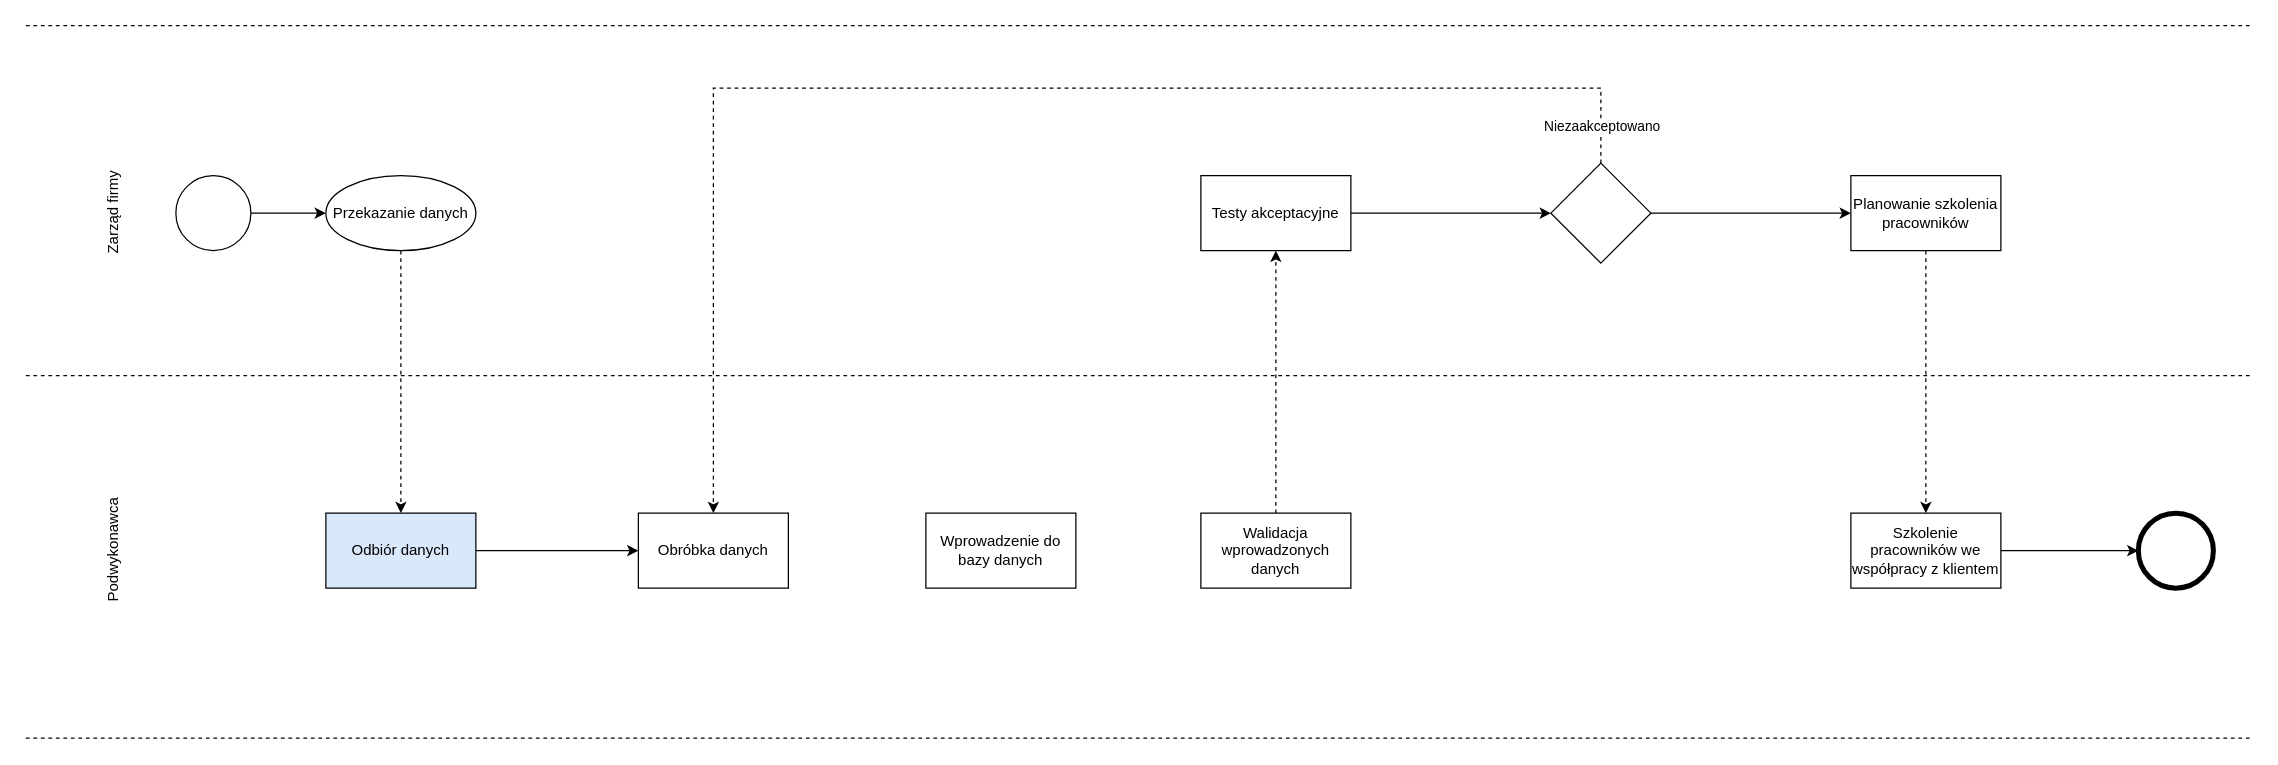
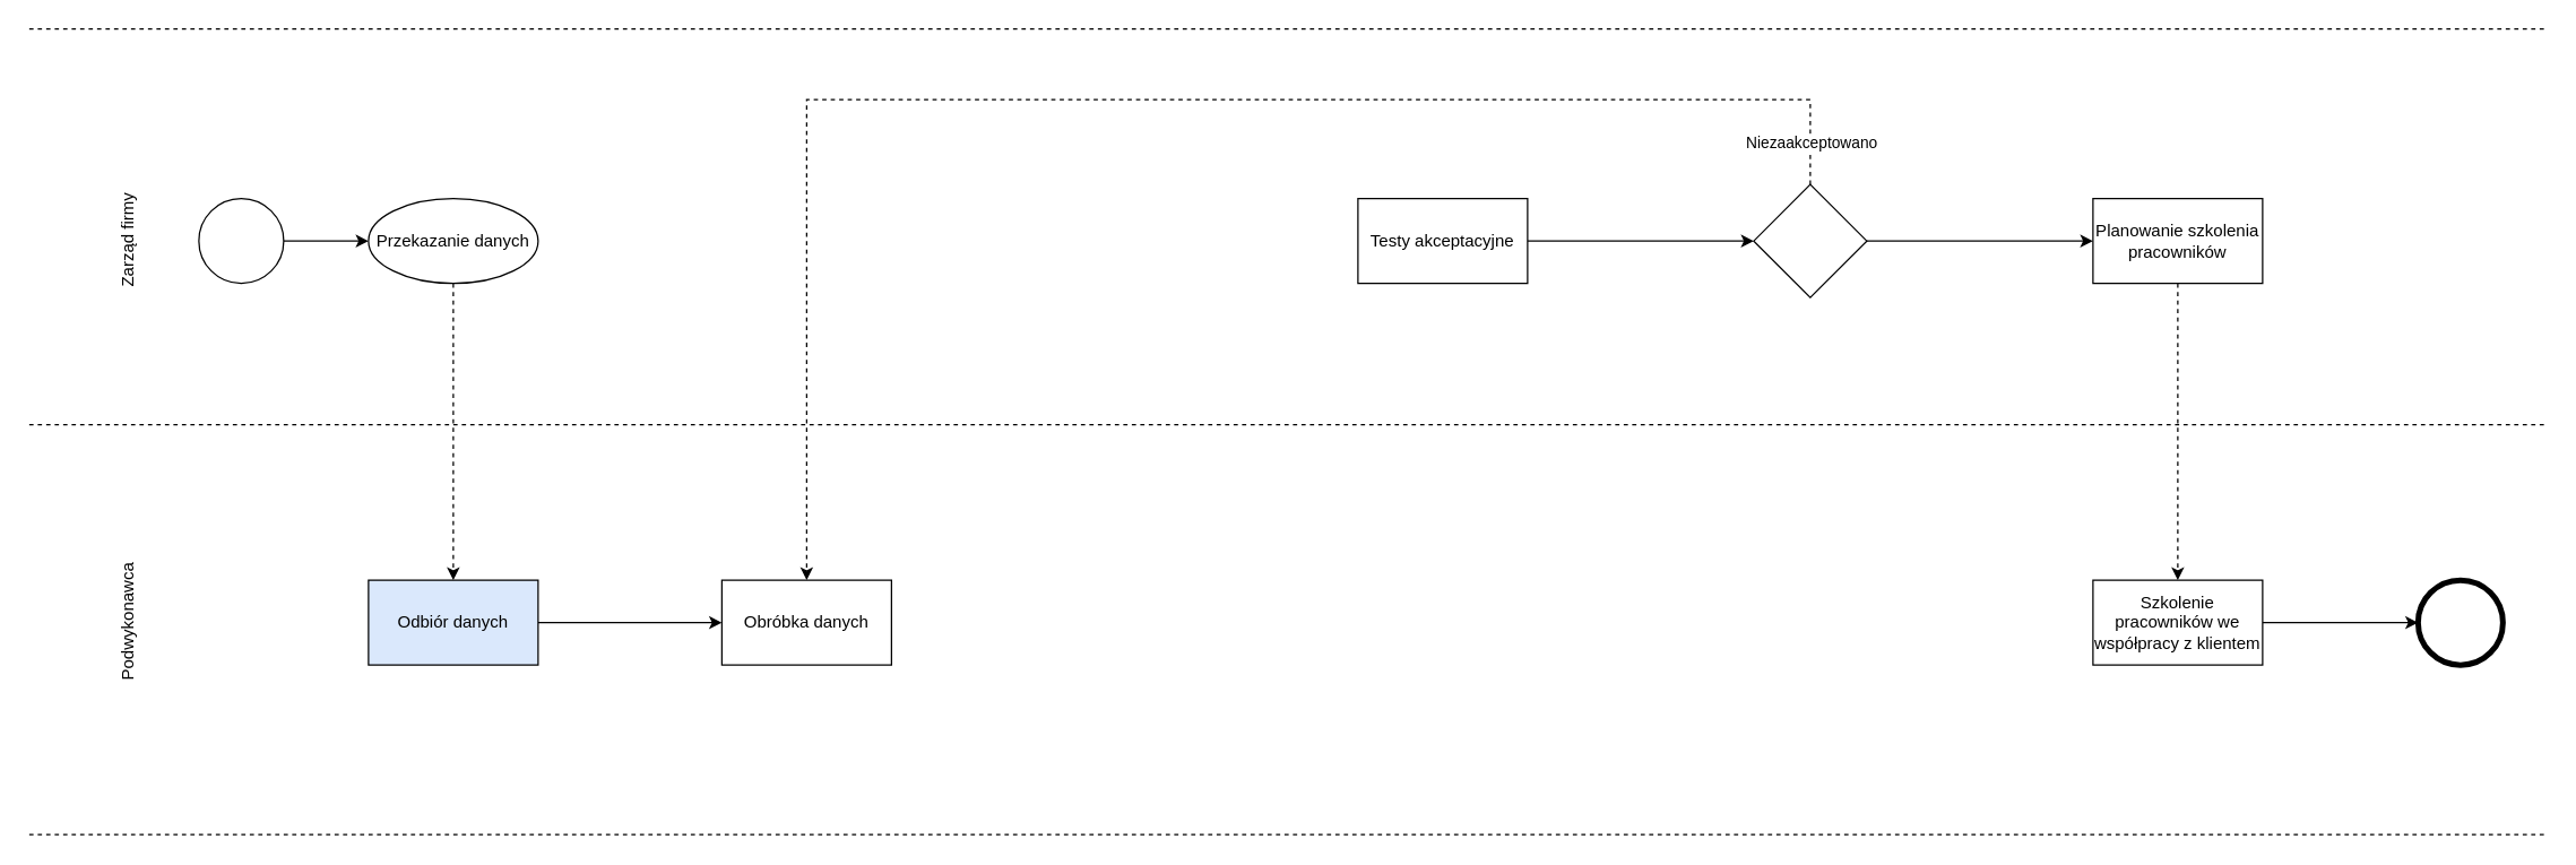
- <mxCell id="11" style="edgeStyle=none;html=1;entryX=0.5;entryY=1;entryDx=0;entryDy=0;dashed=1;" parent="1" source="12" target="15" edge="1"><mxGeometry relative="1" as="geometry" /></mxCell>
- <mxCell id="26" value="Wprowadzenie do bazy danych" style="rounded=0;whiteSpace=wrap;html=1;" parent="1" vertex="1"><mxGeometry x="740" y="410" width="120" height="60" as="geometry" /></mxCell>
- <mxCell id="12" value="Walidacja wprowadzonych danych" style="rounded=0;whiteSpace=wrap;html=1;" parent="1" vertex="1"><mxGeometry x="960" y="410" width="120" height="60" as="geometry" /></mxCell>
